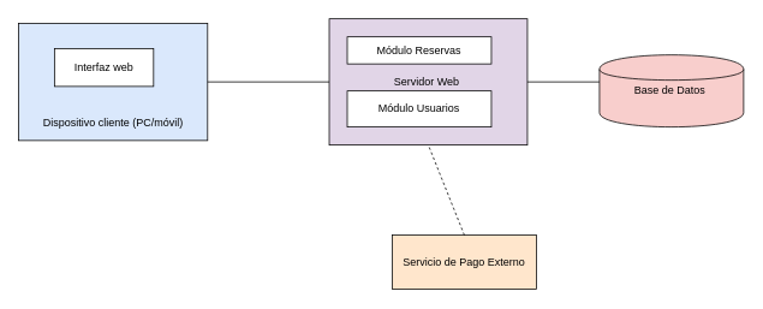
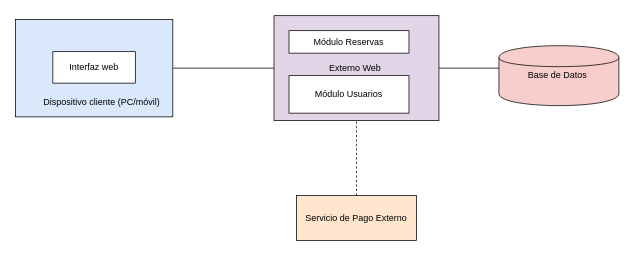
- <mxCell id="3" value="Interfaz web" style="component;whiteSpace=wrap;html=1;" vertex="1" parent="2"><mxGeometry x="40" y="28" width="110" height="42" as="geometry" /></mxCell>
+ <mxCell id="3" value="Interfaz web" style="component;whiteSpace=wrap;html=1;" vertex="1" parent="2"><mxGeometry x="50" y="43" width="110" height="42" as="geometry" /></mxCell>
- <mxCell id="5" value="Servidor Web&amp;nbsp;" style="shape=rect;whiteSpace=wrap;html=1;fillColor=#E1D5E7;" vertex="1" parent="1"><mxGeometry x="365" y="20" width="220" height="140" as="geometry" /></mxCell>
+ <mxCell id="5" value="Externo Web&amp;nbsp;" style="shape=rect;whiteSpace=wrap;html=1;fillColor=#E1D5E7;" vertex="1" parent="1"><mxGeometry x="365" y="20" width="220" height="140" as="geometry" /></mxCell>
- <mxCell id="7" value="Módulo Usuarios" style="component;whiteSpace=wrap;html=1;" vertex="1" parent="5"><mxGeometry x="20" y="80" width="160" height="40" as="geometry" /></mxCell>
+ <mxCell id="7" value="Módulo Usuarios" style="component;whiteSpace=wrap;html=1;" vertex="1" parent="5"><mxGeometry x="20" y="80" width="160" height="50" as="geometry" /></mxCell>
- <mxCell id="4" value="Dispositivo cliente (PC/móvil)" style="text;html=1;align=center;verticalAlign=middle;resizable=0;points=[];autosize=1;strokeColor=none;fillColor=none;" vertex="1" parent="2"><mxGeometry x="15" y="95" width="180" height="30" as="geometry" /></mxCell>
+ <mxCell id="4" value="Dispositivo cliente (PC/móvil)" style="text;html=1;align=center;verticalAlign=middle;resizable=0;points=[];autosize=1;strokeColor=none;fillColor=none;" vertex="1" parent="2"><mxGeometry x="25" y="95" width="180" height="30" as="geometry" /></mxCell>
- <mxCell id="9" value="Servicio de Pago Externo" style="shape=rect;whiteSpace=wrap;html=1;fillColor=#FFE6CC;" vertex="1" parent="1"><mxGeometry x="435" y="260" width="160" height="60" as="geometry" /></mxCell>
+ <mxCell id="9" value="Servicio de Pago Externo" style="shape=rect;whiteSpace=wrap;html=1;fillColor=#FFE6CC;" vertex="1" parent="1"><mxGeometry x="395" y="260" width="160" height="60" as="geometry" /></mxCell>
